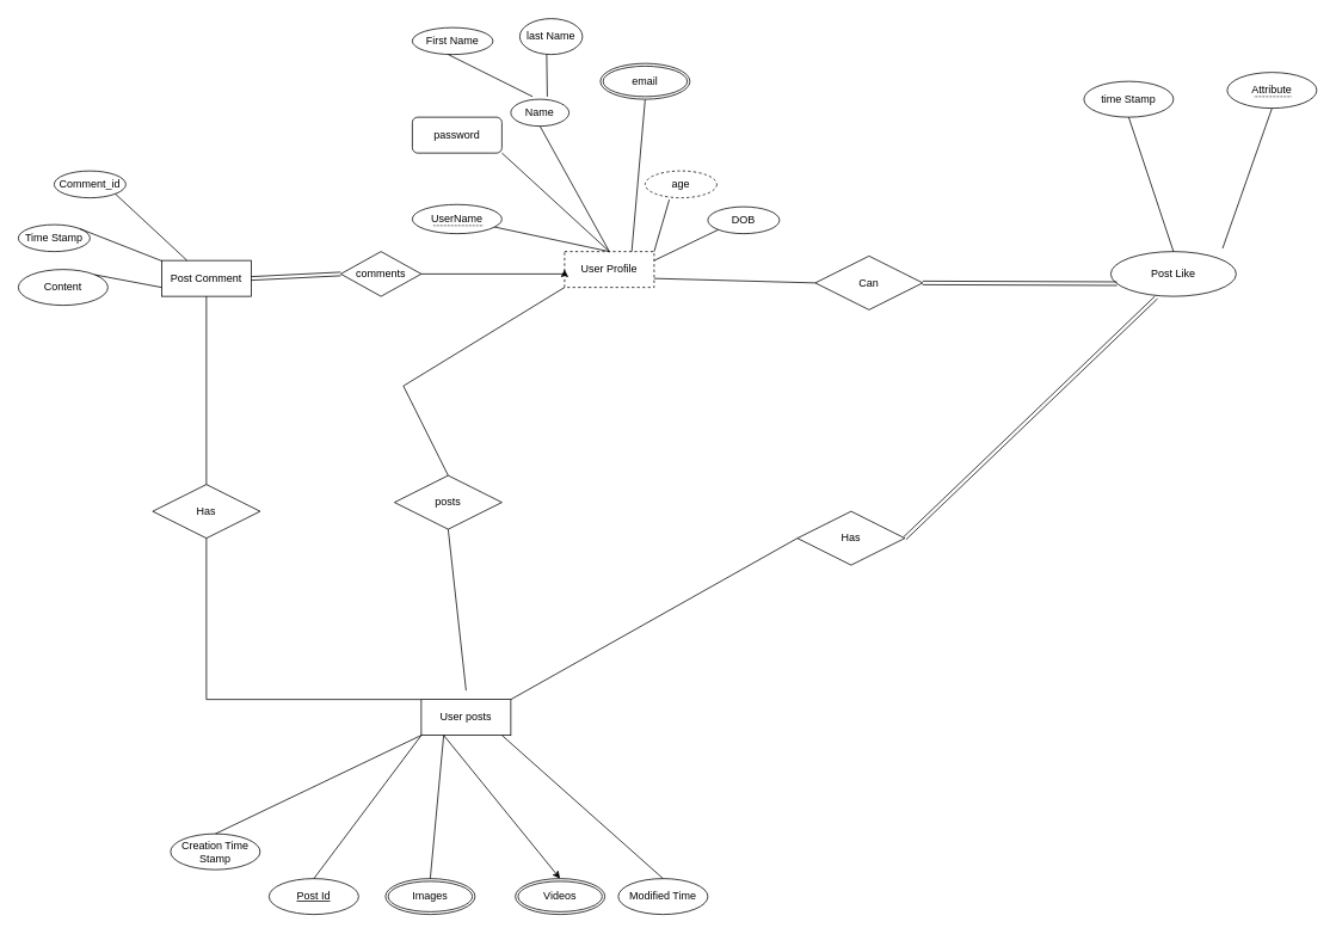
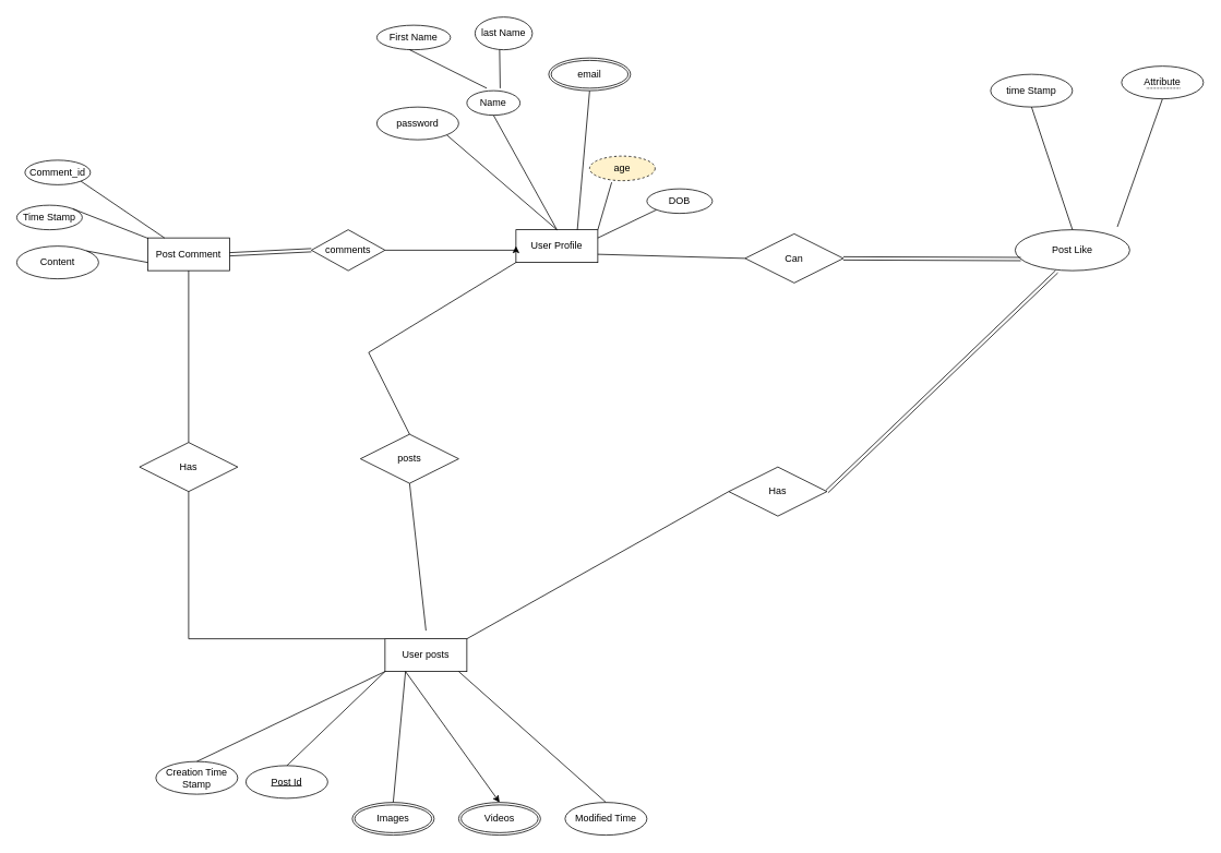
- <mxCell id="27" value="password" style="whiteSpace=wrap;html=1;align=center;rounded=1;" vertex="1" parent="1"><mxGeometry x="460" y="130" width="100" height="40" as="geometry" /></mxCell>
+ <mxCell id="27" value="password" style="ellipse;whiteSpace=wrap;html=1;align=center;" vertex="1" parent="1"><mxGeometry x="460" y="130" width="100" height="40" as="geometry" /></mxCell>
- <mxCell id="3" value="Comment_id" style="ellipse;whiteSpace=wrap;html=1;align=center;" vertex="1" parent="1"><mxGeometry x="60" y="190" width="80" height="30" as="geometry" /></mxCell>
+ <mxCell id="3" value="Comment_id" style="ellipse;whiteSpace=wrap;html=1;align=center;" vertex="1" parent="1"><mxGeometry x="30" y="195" width="80" height="30" as="geometry" /></mxCell>
- <mxCell id="13" value="age" style="ellipse;whiteSpace=wrap;html=1;align=center;dashed=1;" vertex="1" parent="1"><mxGeometry x="720" y="190" width="80" height="30" as="geometry" /></mxCell>
+ <mxCell id="13" value="age" style="ellipse;whiteSpace=wrap;html=1;align=center;dashed=1;fillColor=#fff2cc;" vertex="1" parent="1"><mxGeometry x="720" y="190" width="80" height="30" as="geometry" /></mxCell>
- <mxCell id="24" value="&lt;span style=&quot;border-bottom: 1px dotted&quot;&gt;UserName&lt;/span&gt;" style="ellipse;whiteSpace=wrap;html=1;align=center;" vertex="1" parent="1"><mxGeometry x="460" y="227.5" width="100" height="32.5" as="geometry" /></mxCell>
- <mxCell id="25" value="" style="endArrow=none;html=1;rounded=0;entryX=0.5;entryY=0;entryDx=0;entryDy=0;" edge="1" parent="1" source="24" target="9"><mxGeometry relative="1" as="geometry"><mxPoint x="530" y="220" as="sourcePoint" /><mxPoint x="690" y="220" as="targetPoint" /></mxGeometry></mxCell>
- <mxCell id="9" value="User Profile" style="whiteSpace=wrap;html=1;align=center;dashed=1;" vertex="1" parent="1"><mxGeometry x="630" y="280" width="100" height="40" as="geometry" /></mxCell>
+ <mxCell id="9" value="User Profile" style="whiteSpace=wrap;html=1;align=center;" vertex="1" parent="1"><mxGeometry x="630" y="280" width="100" height="40" as="geometry" /></mxCell>
- <mxCell id="36" value="Post Id" style="ellipse;whiteSpace=wrap;html=1;align=center;fontStyle=4;" vertex="1" parent="1"><mxGeometry x="300" y="980" width="100" height="40" as="geometry" /></mxCell>
+ <mxCell id="36" value="Post Id" style="ellipse;whiteSpace=wrap;html=1;align=center;fontStyle=4;" vertex="1" parent="1"><mxGeometry x="300" y="935" width="100" height="40" as="geometry" /></mxCell>
- <mxCell id="39" value="Videos" style="ellipse;shape=doubleEllipse;margin=3;whiteSpace=wrap;html=1;align=center;" vertex="1" parent="1"><mxGeometry x="575" y="980" width="100" height="40" as="geometry" /></mxCell>
+ <mxCell id="39" value="Videos" style="ellipse;shape=doubleEllipse;margin=3;whiteSpace=wrap;html=1;align=center;" vertex="1" parent="1"><mxGeometry x="560" y="980" width="100" height="40" as="geometry" /></mxCell>
